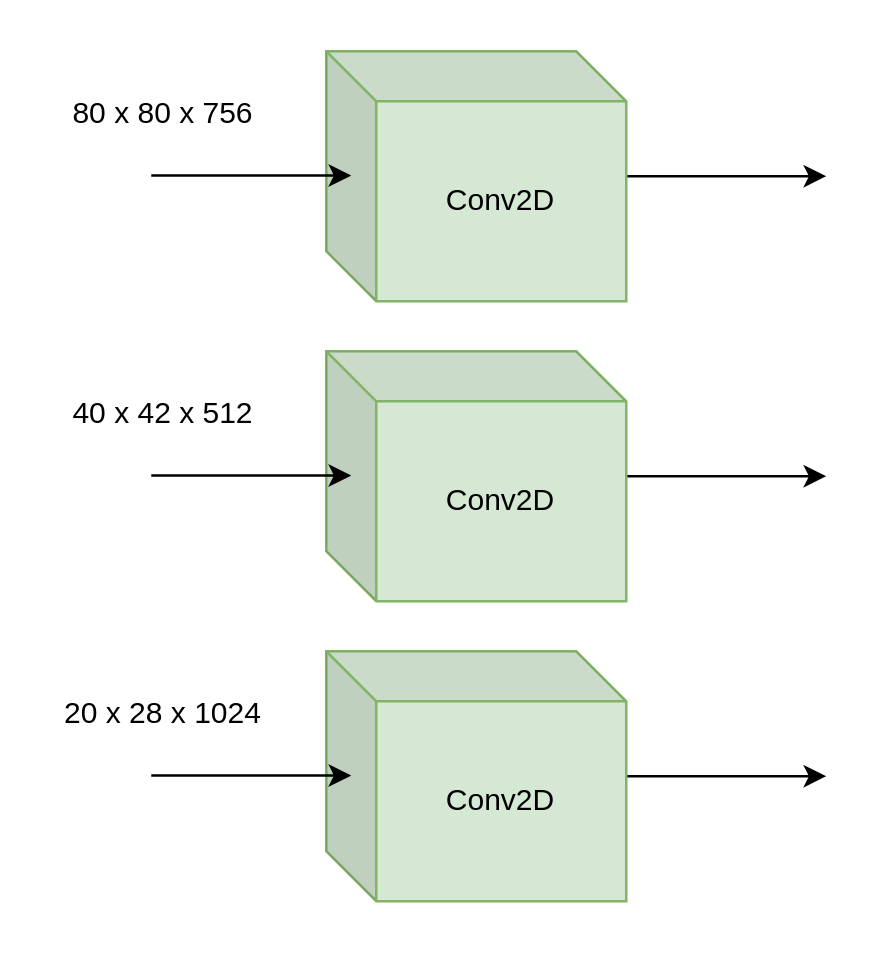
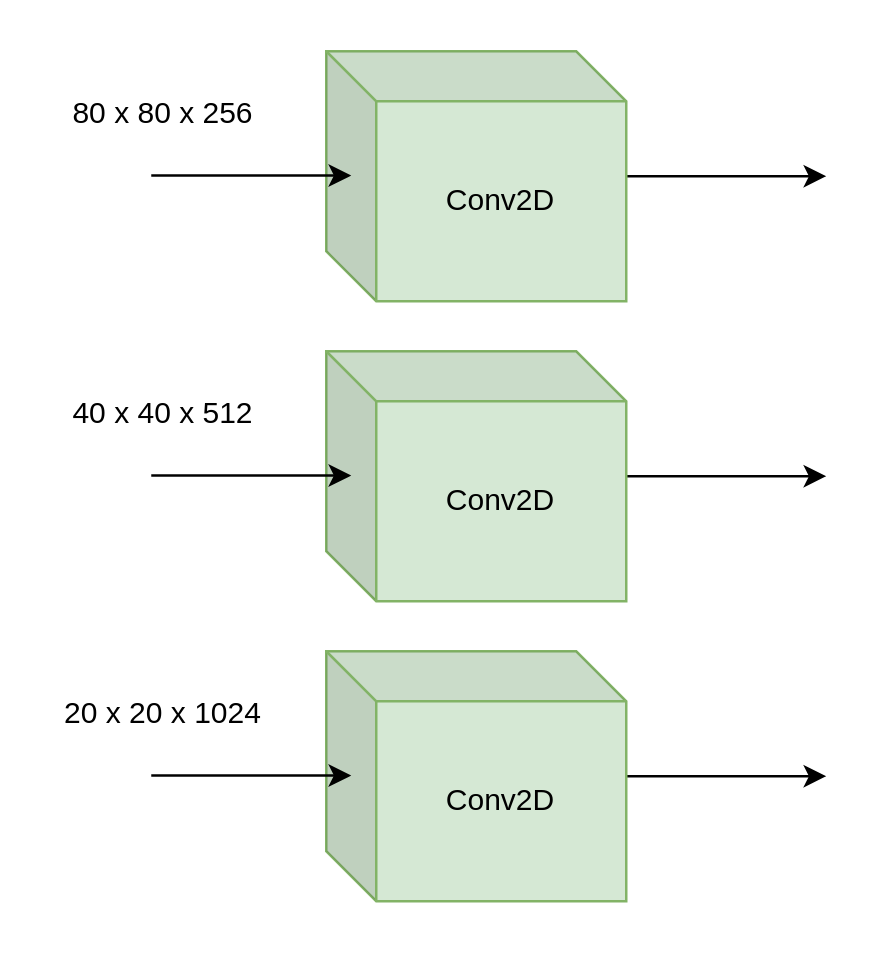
- <mxCell id="11" value="80 x 80 x 756" style="text;html=1;align=center;verticalAlign=middle;whiteSpace=wrap;rounded=0;" vertex="1" parent="1"><mxGeometry x="20" y="30" width="90" height="30" as="geometry" /></mxCell>
+ <mxCell id="11" value="80 x 80 x 256" style="text;html=1;align=center;verticalAlign=middle;whiteSpace=wrap;rounded=0;" vertex="1" parent="1"><mxGeometry x="20" y="30" width="90" height="30" as="geometry" /></mxCell>
- <mxCell id="12" value="40 x 42 x 512" style="text;html=1;align=center;verticalAlign=middle;whiteSpace=wrap;rounded=0;" vertex="1" parent="1"><mxGeometry x="20" y="150" width="90" height="30" as="geometry" /></mxCell>
+ <mxCell id="12" value="40 x 40 x 512" style="text;html=1;align=center;verticalAlign=middle;whiteSpace=wrap;rounded=0;" vertex="1" parent="1"><mxGeometry x="20" y="150" width="90" height="30" as="geometry" /></mxCell>
- <mxCell id="13" value="20 x 28 x 1024" style="text;html=1;align=center;verticalAlign=middle;whiteSpace=wrap;rounded=0;" vertex="1" parent="1"><mxGeometry x="20" y="270" width="90" height="30" as="geometry" /></mxCell>
+ <mxCell id="13" value="20 x 20 x 1024" style="text;html=1;align=center;verticalAlign=middle;whiteSpace=wrap;rounded=0;" vertex="1" parent="1"><mxGeometry x="20" y="270" width="90" height="30" as="geometry" /></mxCell>
